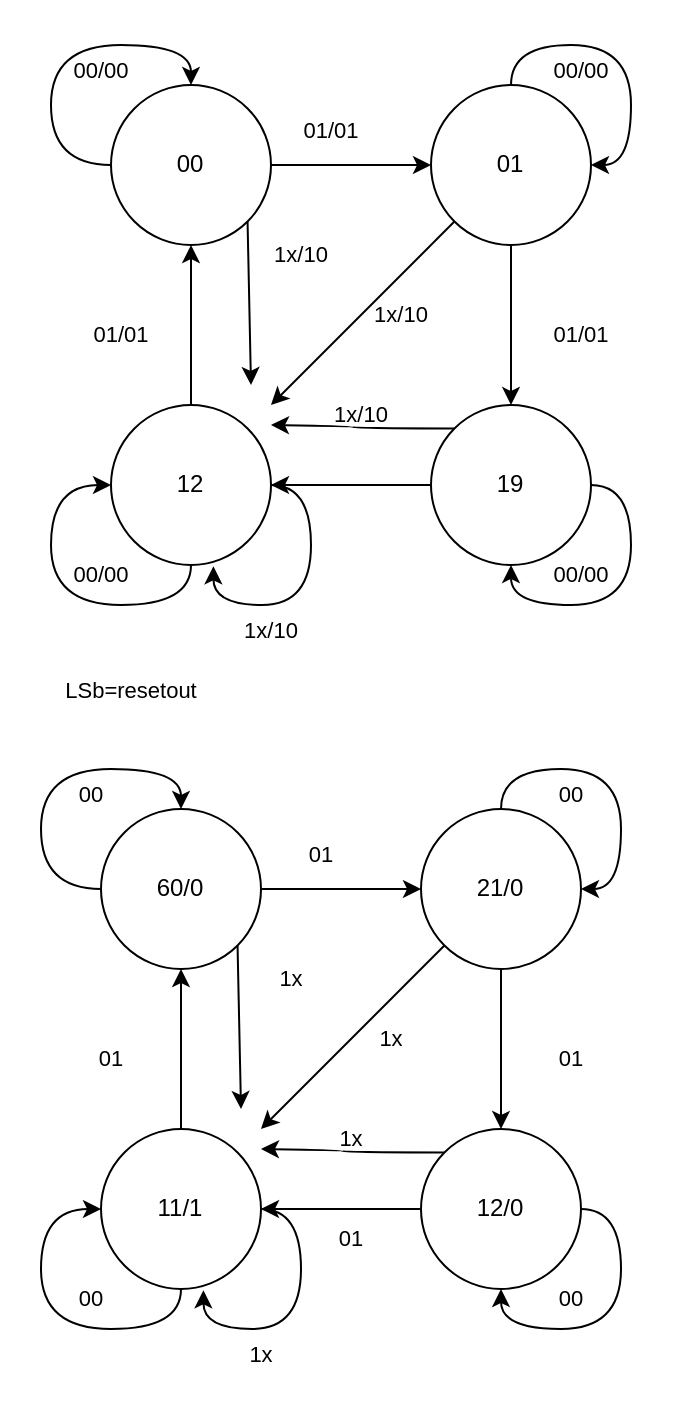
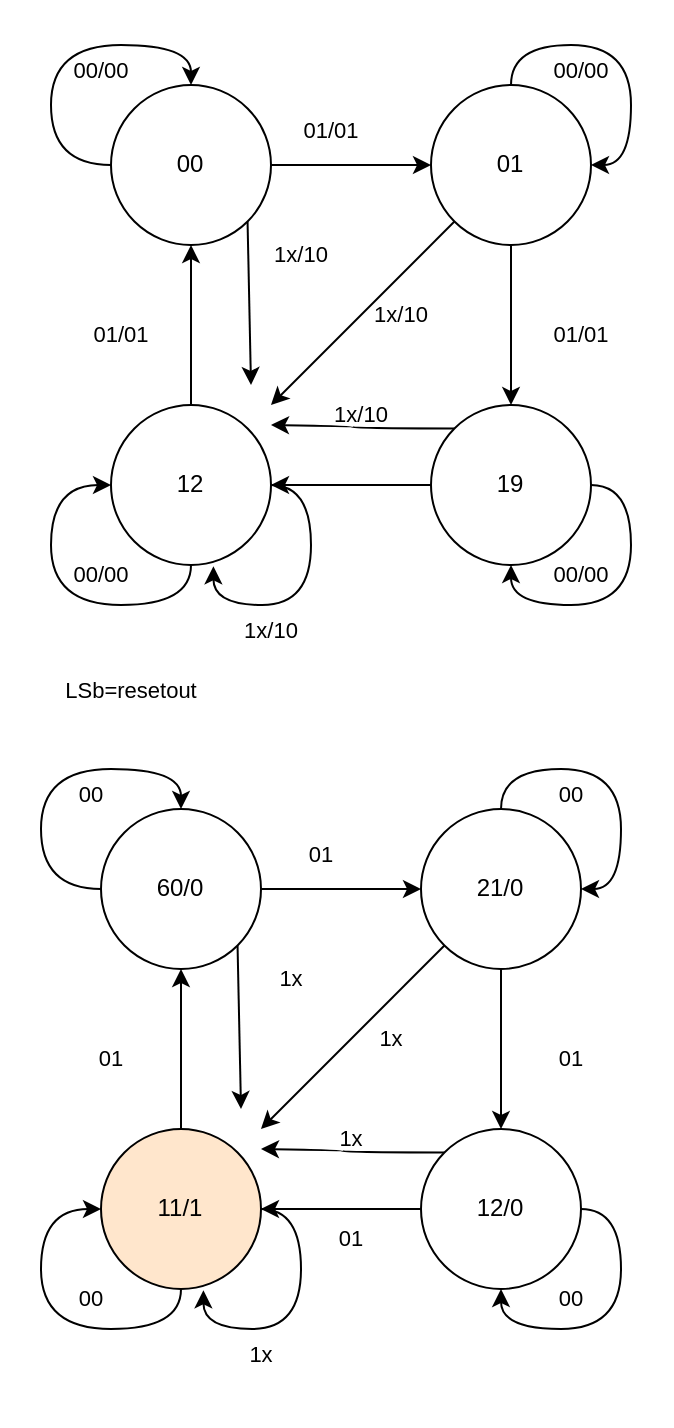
- <mxCell id="37" value="11/1" style="ellipse;whiteSpace=wrap;html=1;" vertex="1" parent="1"><mxGeometry x="50" y="564" width="80" height="80" as="geometry" /></mxCell>
+ <mxCell id="37" value="11/1" style="ellipse;whiteSpace=wrap;html=1;fillColor=#ffe6cc;" vertex="1" parent="1"><mxGeometry x="50" y="564" width="80" height="80" as="geometry" /></mxCell>
